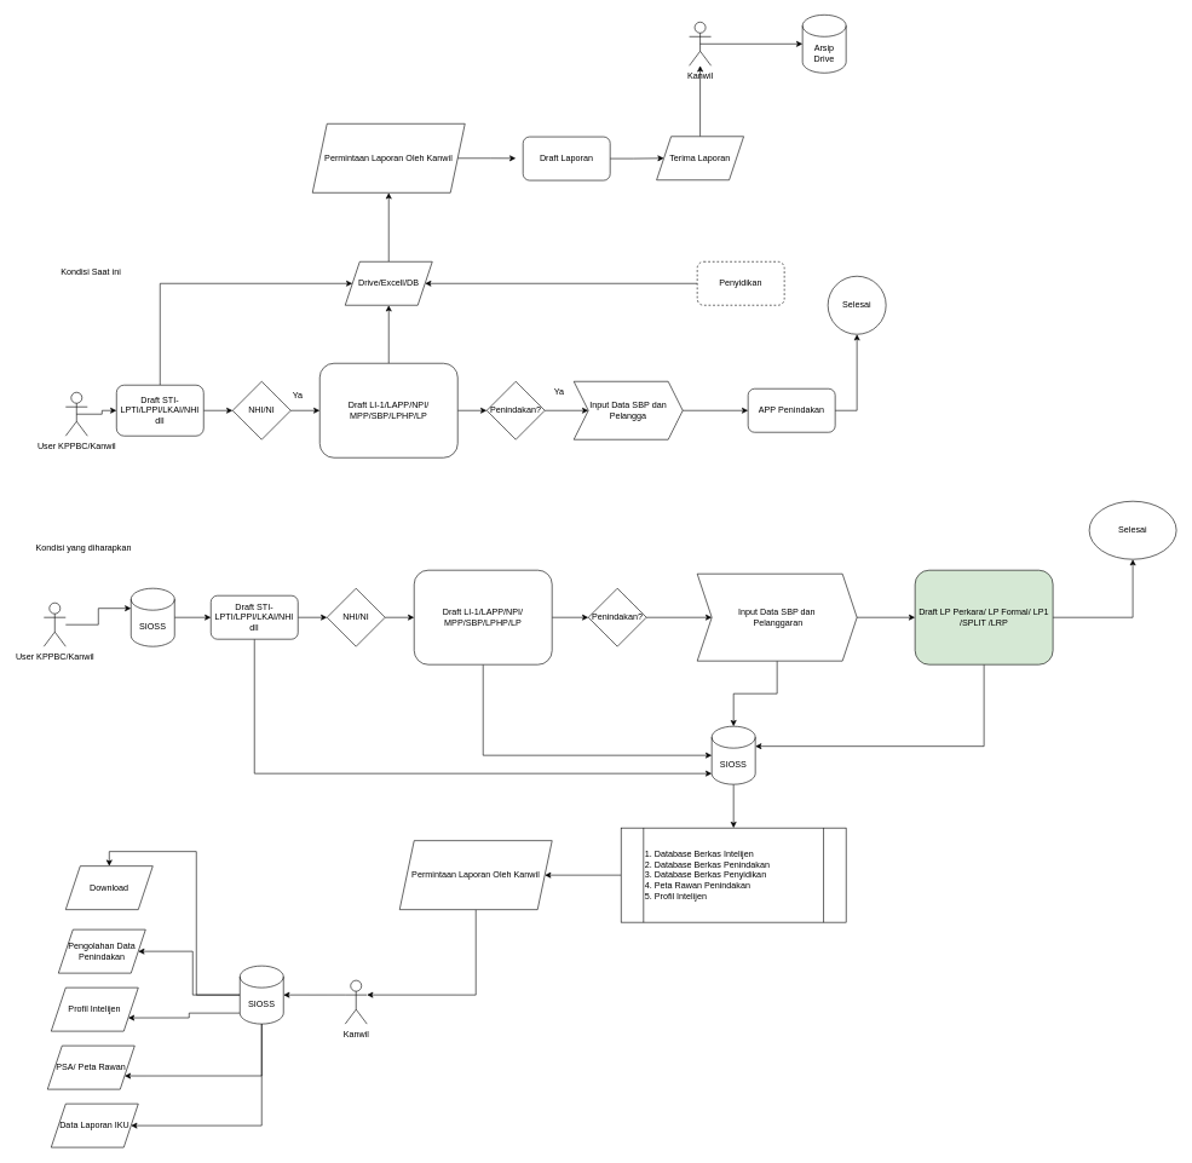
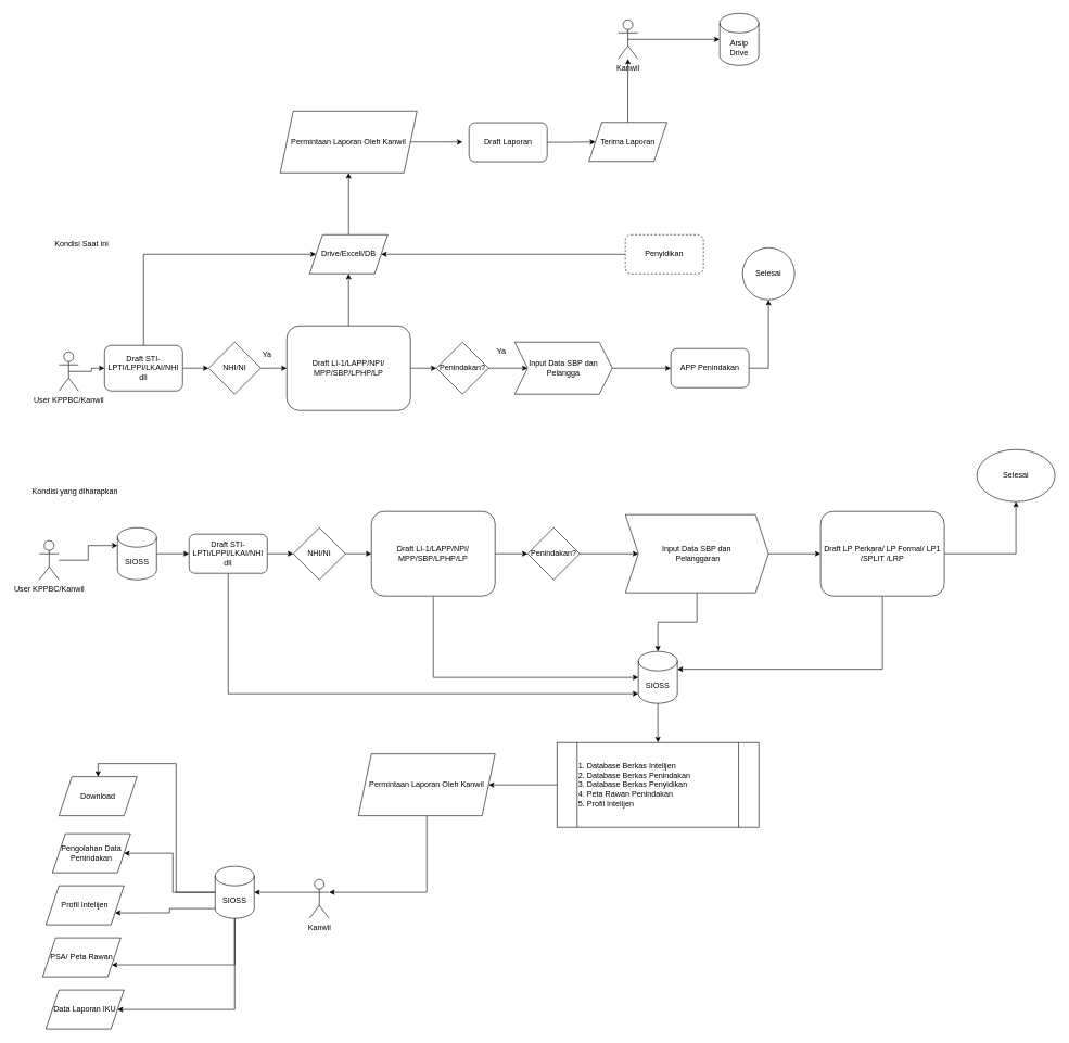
- <mxCell id="46" value="Draft LP Perkara/ LP Formal/ LP1 /SPLIT /LRP" style="rounded=1;whiteSpace=wrap;html=1;fillColor=#d5e8d4;" vertex="1" parent="1"><mxGeometry x="1260" y="785" width="190" height="130" as="geometry" /></mxCell>
+ <mxCell id="46" value="Draft LP Perkara/ LP Formal/ LP1 /SPLIT /LRP" style="rounded=1;whiteSpace=wrap;html=1;" vertex="1" parent="1"><mxGeometry x="1260" y="785" width="190" height="130" as="geometry" /></mxCell>
